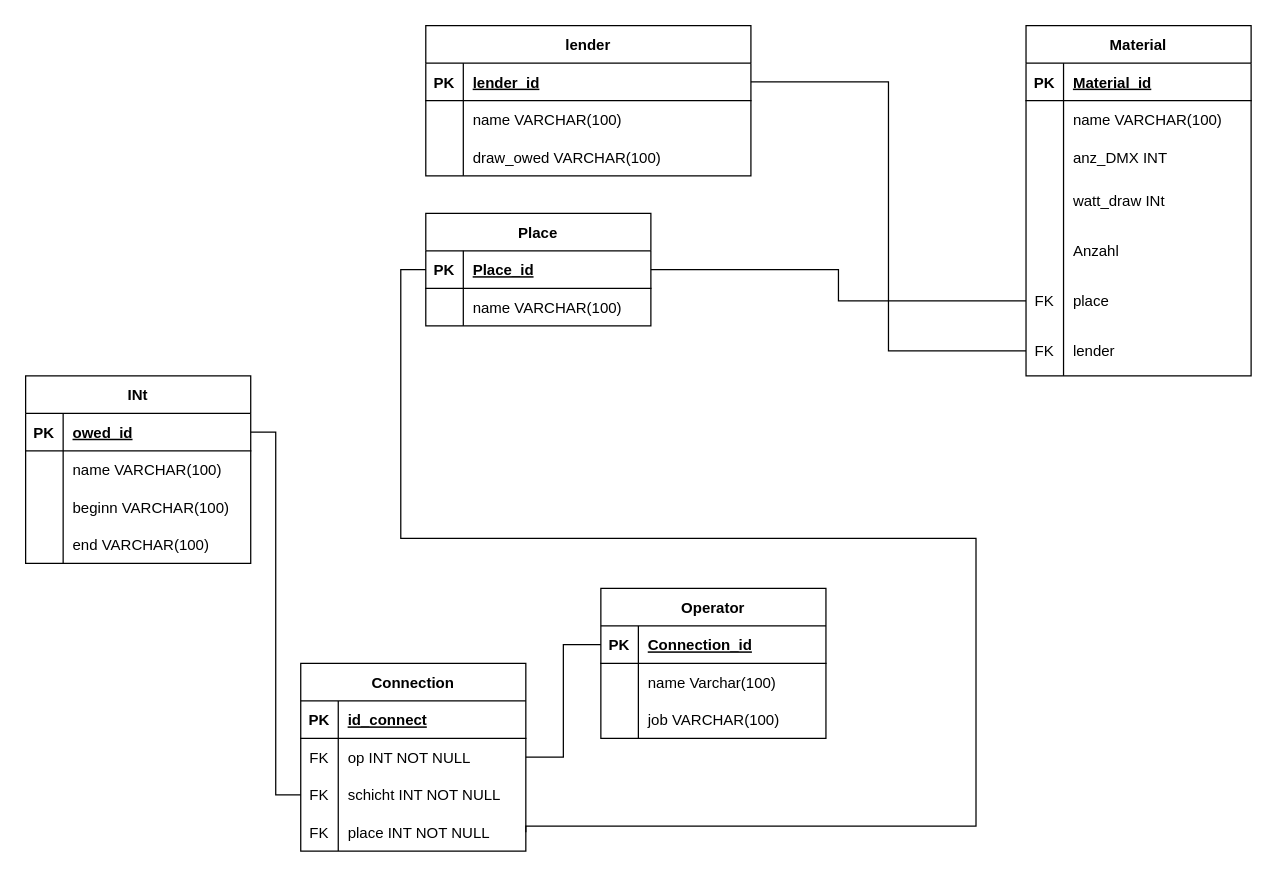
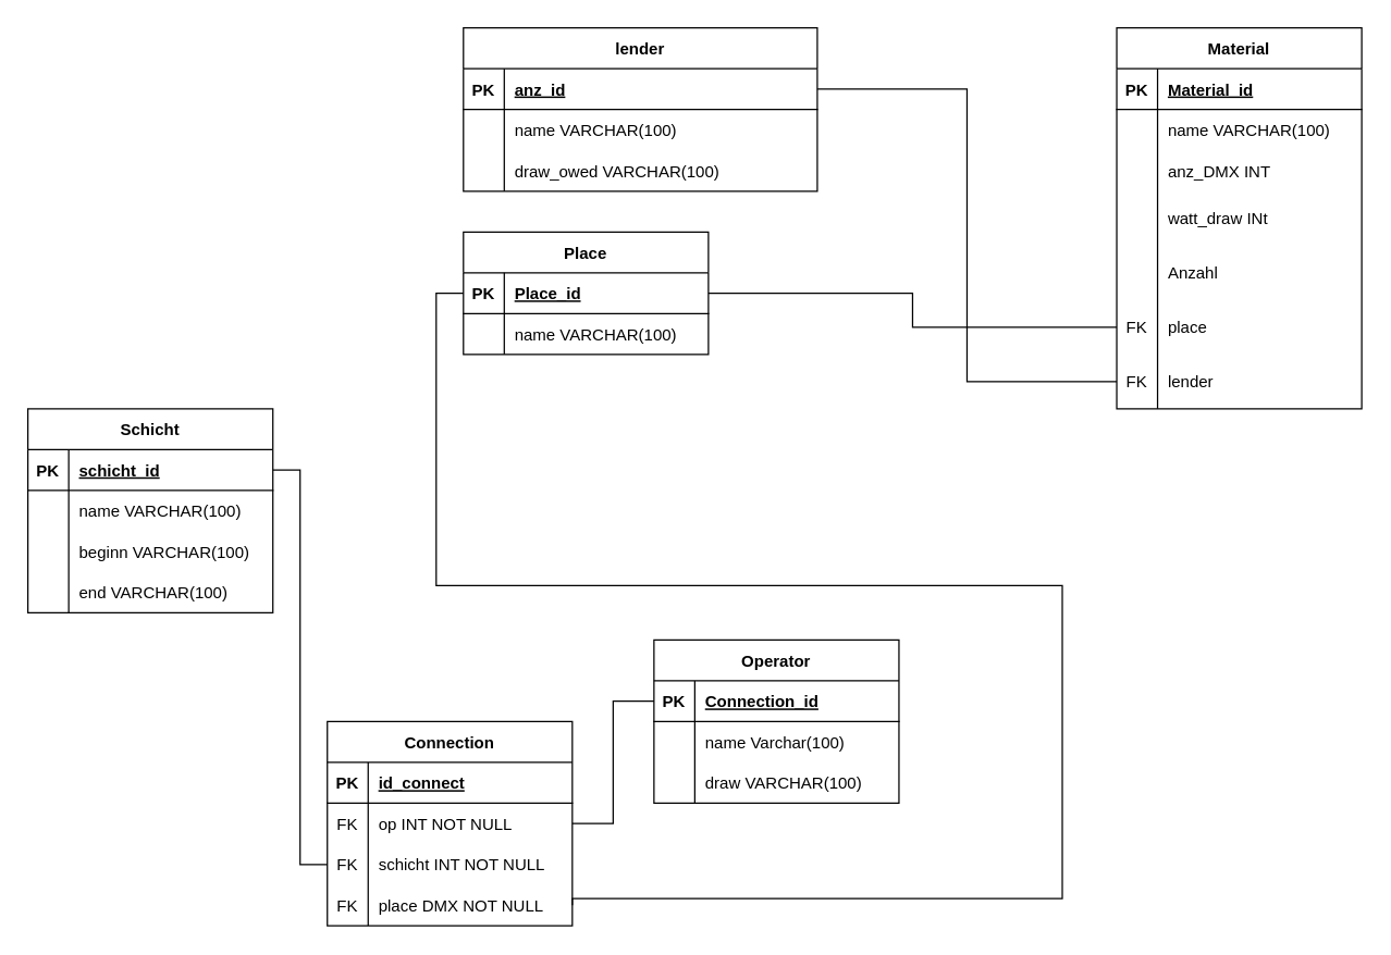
- <mxCell id="57" value="lender_id" style="shape=partialRectangle;connectable=0;fillColor=none;top=0;left=0;bottom=0;right=0;align=left;spacingLeft=6;fontStyle=5;overflow=hidden;" parent="55" vertex="1"><mxGeometry x="30" width="230" height="30" as="geometry"><mxRectangle width="230" height="30" as="alternateBounds" /></mxGeometry></mxCell>
+ <mxCell id="57" value="anz_id" style="shape=partialRectangle;connectable=0;fillColor=none;top=0;left=0;bottom=0;right=0;align=left;spacingLeft=6;fontStyle=5;overflow=hidden;" parent="55" vertex="1"><mxGeometry x="30" width="230" height="30" as="geometry"><mxRectangle width="230" height="30" as="alternateBounds" /></mxGeometry></mxCell>
- <mxCell id="41" value="INt" style="shape=table;startSize=30;container=1;collapsible=1;childLayout=tableLayout;fixedRows=1;rowLines=0;fontStyle=1;align=center;resizeLast=1;" parent="1" vertex="1"><mxGeometry x="20" y="300" width="180" height="150" as="geometry" /></mxCell>
+ <mxCell id="41" value="Schicht" style="shape=table;startSize=30;container=1;collapsible=1;childLayout=tableLayout;fixedRows=1;rowLines=0;fontStyle=1;align=center;resizeLast=1;" parent="1" vertex="1"><mxGeometry x="20" y="300" width="180" height="150" as="geometry" /></mxCell>
- <mxCell id="44" value="owed_id" style="shape=partialRectangle;connectable=0;fillColor=none;top=0;left=0;bottom=0;right=0;align=left;spacingLeft=6;fontStyle=5;overflow=hidden;" parent="42" vertex="1"><mxGeometry x="30" width="150" height="30" as="geometry"><mxRectangle width="150" height="30" as="alternateBounds" /></mxGeometry></mxCell>
+ <mxCell id="44" value="schicht_id" style="shape=partialRectangle;connectable=0;fillColor=none;top=0;left=0;bottom=0;right=0;align=left;spacingLeft=6;fontStyle=5;overflow=hidden;" parent="42" vertex="1"><mxGeometry x="30" width="150" height="30" as="geometry"><mxRectangle width="150" height="30" as="alternateBounds" /></mxGeometry></mxCell>
- <mxCell id="40" value="job VARCHAR(100)" style="shape=partialRectangle;connectable=0;fillColor=none;top=0;left=0;bottom=0;right=0;align=left;spacingLeft=6;overflow=hidden;" parent="38" vertex="1"><mxGeometry x="30" width="150" height="30" as="geometry"><mxRectangle width="150" height="30" as="alternateBounds" /></mxGeometry></mxCell>
+ <mxCell id="40" value="draw VARCHAR(100)" style="shape=partialRectangle;connectable=0;fillColor=none;top=0;left=0;bottom=0;right=0;align=left;spacingLeft=6;overflow=hidden;" parent="38" vertex="1"><mxGeometry x="30" width="150" height="30" as="geometry"><mxRectangle width="150" height="30" as="alternateBounds" /></mxGeometry></mxCell>
- <mxCell id="78" value="place INT NOT NULL" style="shape=partialRectangle;connectable=0;fillColor=none;top=0;left=0;bottom=0;right=0;align=left;spacingLeft=6;overflow=hidden;" parent="76" vertex="1"><mxGeometry x="30" width="150" height="30" as="geometry"><mxRectangle width="150" height="30" as="alternateBounds" /></mxGeometry></mxCell>
+ <mxCell id="78" value="place DMX NOT NULL" style="shape=partialRectangle;connectable=0;fillColor=none;top=0;left=0;bottom=0;right=0;align=left;spacingLeft=6;overflow=hidden;" parent="76" vertex="1"><mxGeometry x="30" width="150" height="30" as="geometry"><mxRectangle width="150" height="30" as="alternateBounds" /></mxGeometry></mxCell>
